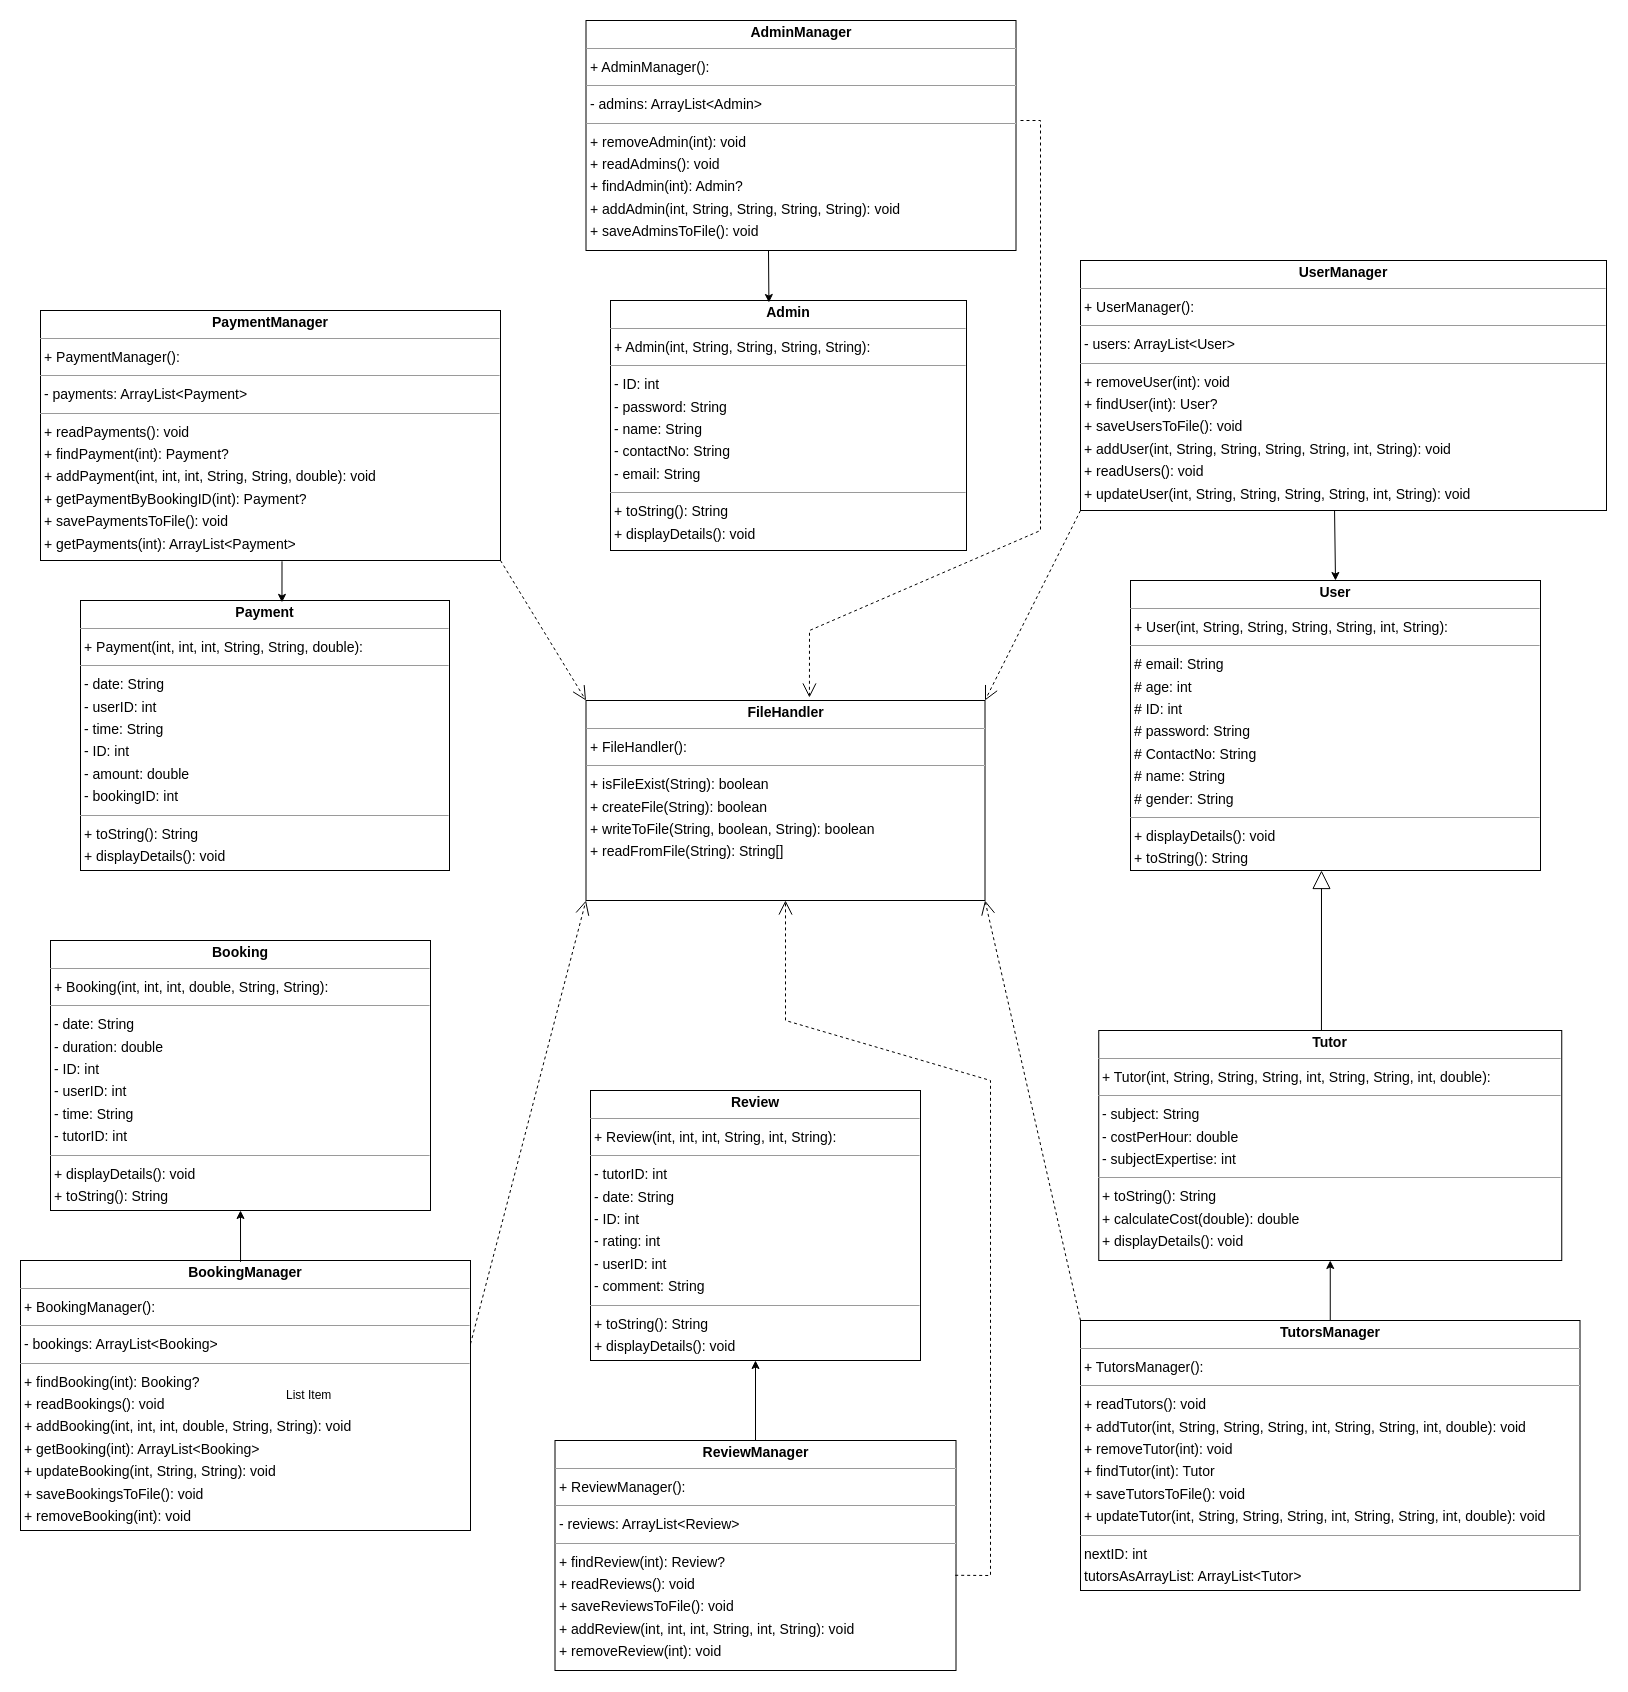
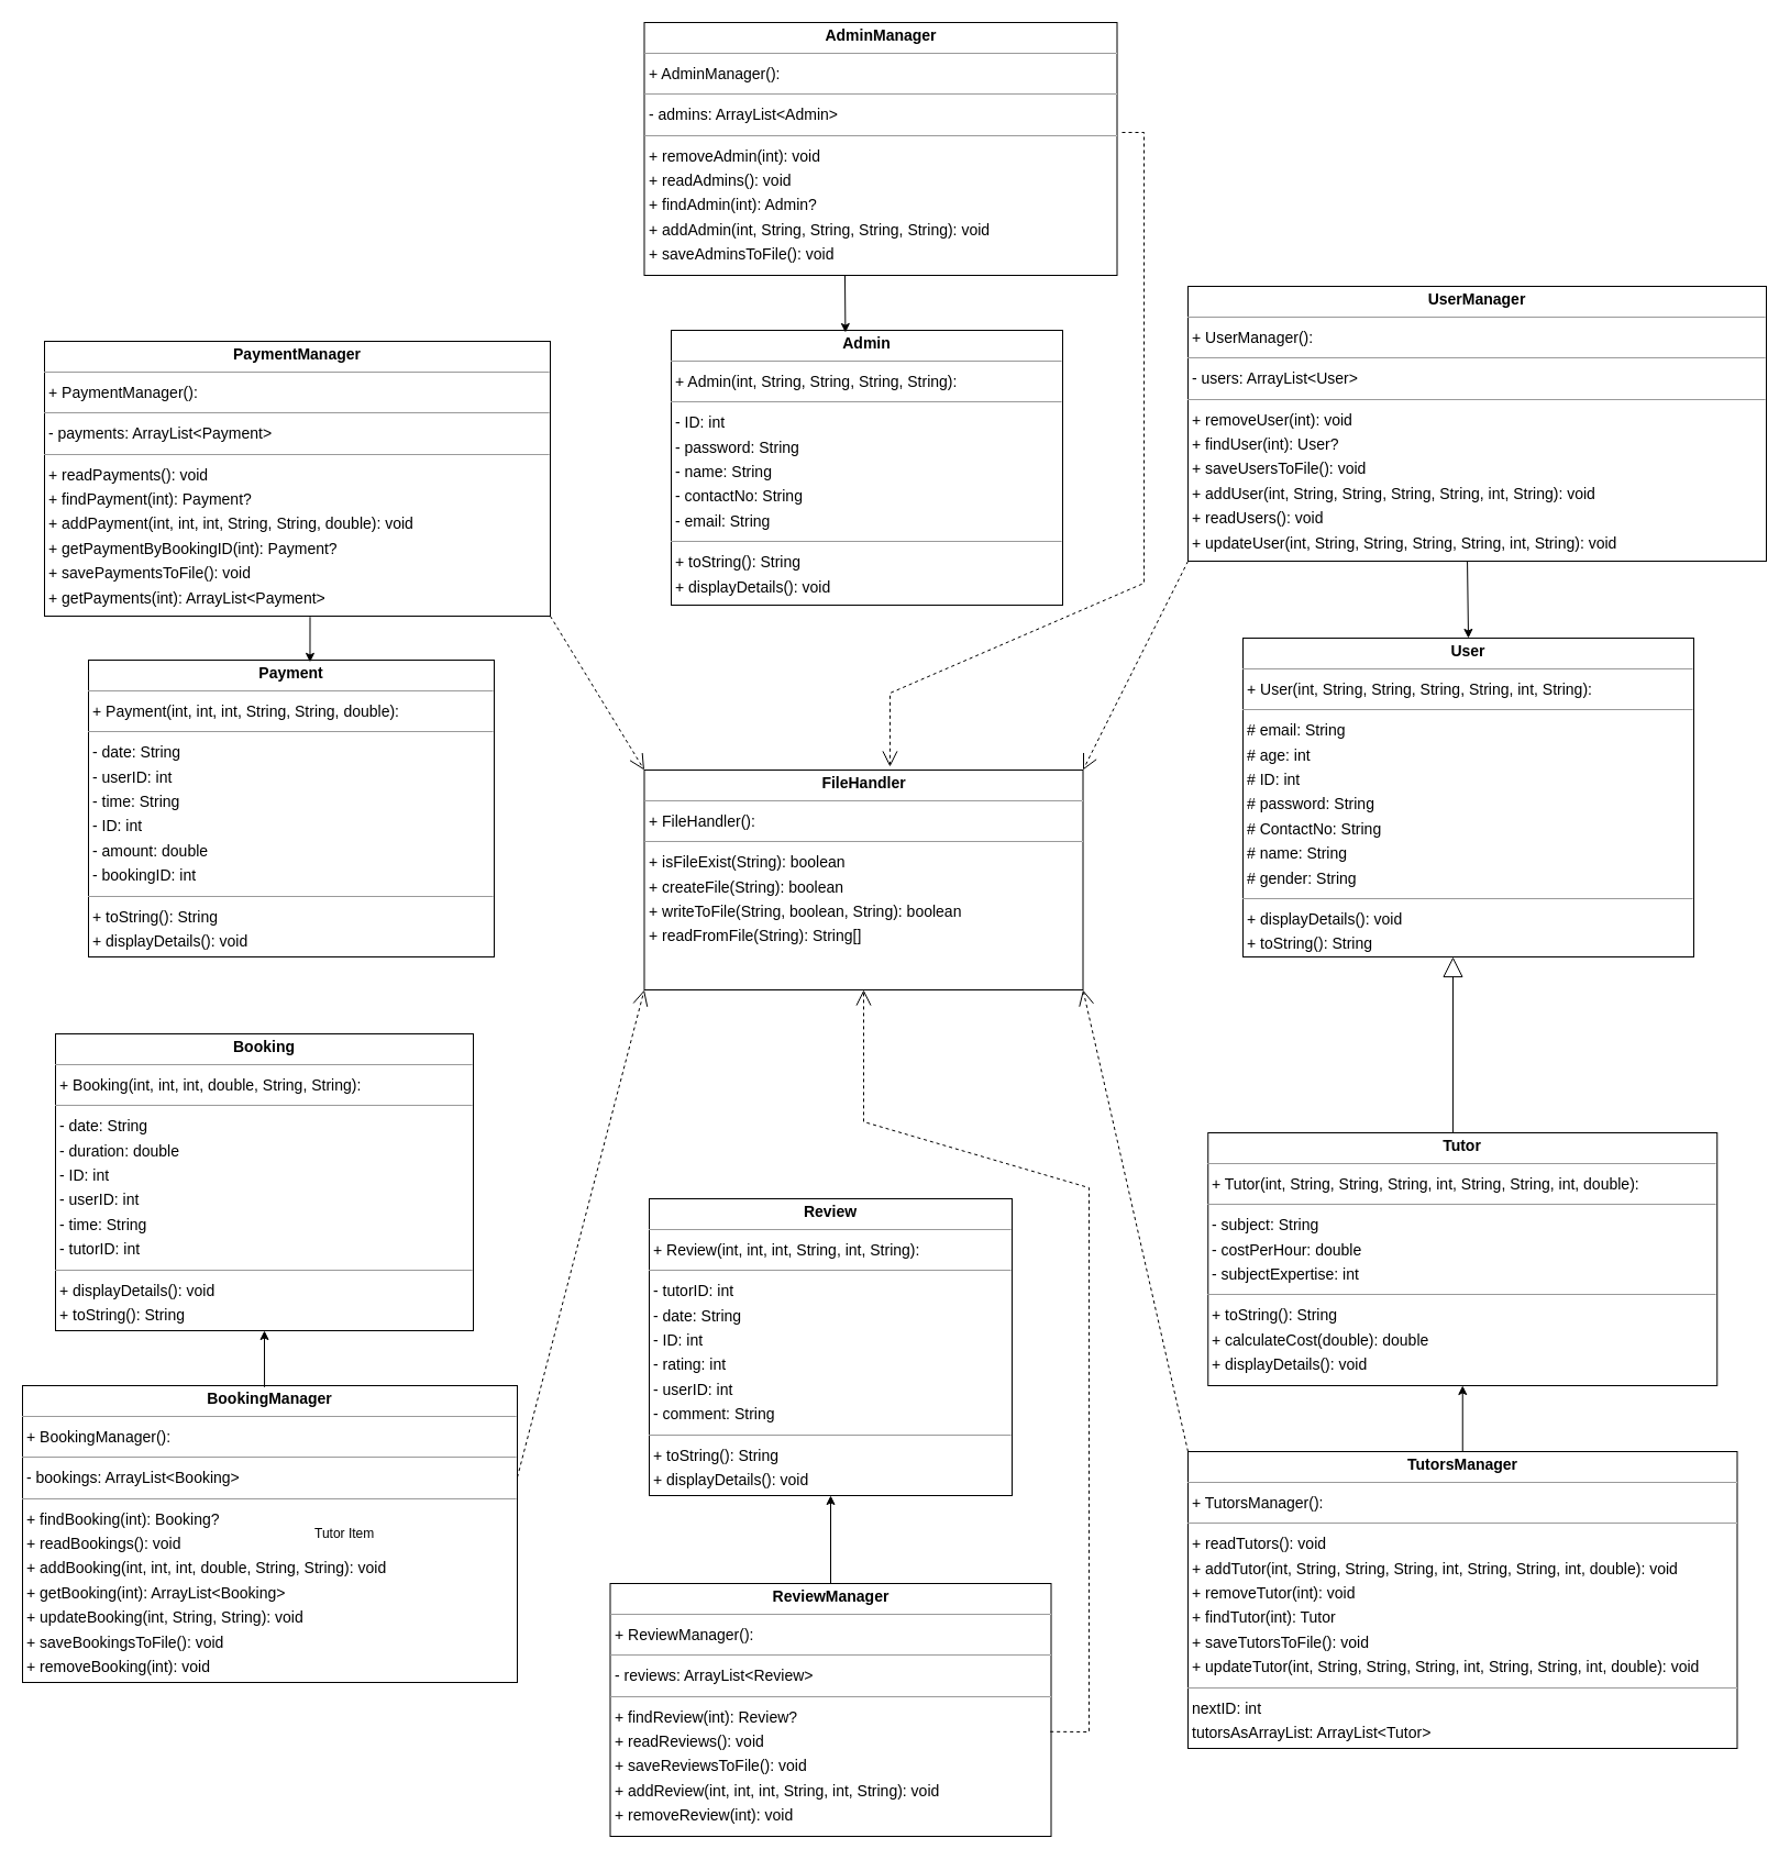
- <mxCell id="15" value="List Item" style="text;strokeColor=none;fillColor=none;align=left;verticalAlign=middle;spacingLeft=4;spacingRight=4;overflow=hidden;points=[[0,0.5],[1,0.5]];portConstraint=eastwest;rotatable=0;whiteSpace=wrap;html=1;" parent="1" vertex="1"><mxGeometry x="280" y="1380" width="80" height="30" as="geometry" /></mxCell>
+ <mxCell id="15" value="Tutor Item" style="text;strokeColor=none;fillColor=none;align=left;verticalAlign=middle;spacingLeft=4;spacingRight=4;overflow=hidden;points=[[0,0.5],[1,0.5]];portConstraint=eastwest;rotatable=0;whiteSpace=wrap;html=1;" parent="1" vertex="1"><mxGeometry x="280" y="1380" width="80" height="30" as="geometry" /></mxCell>
